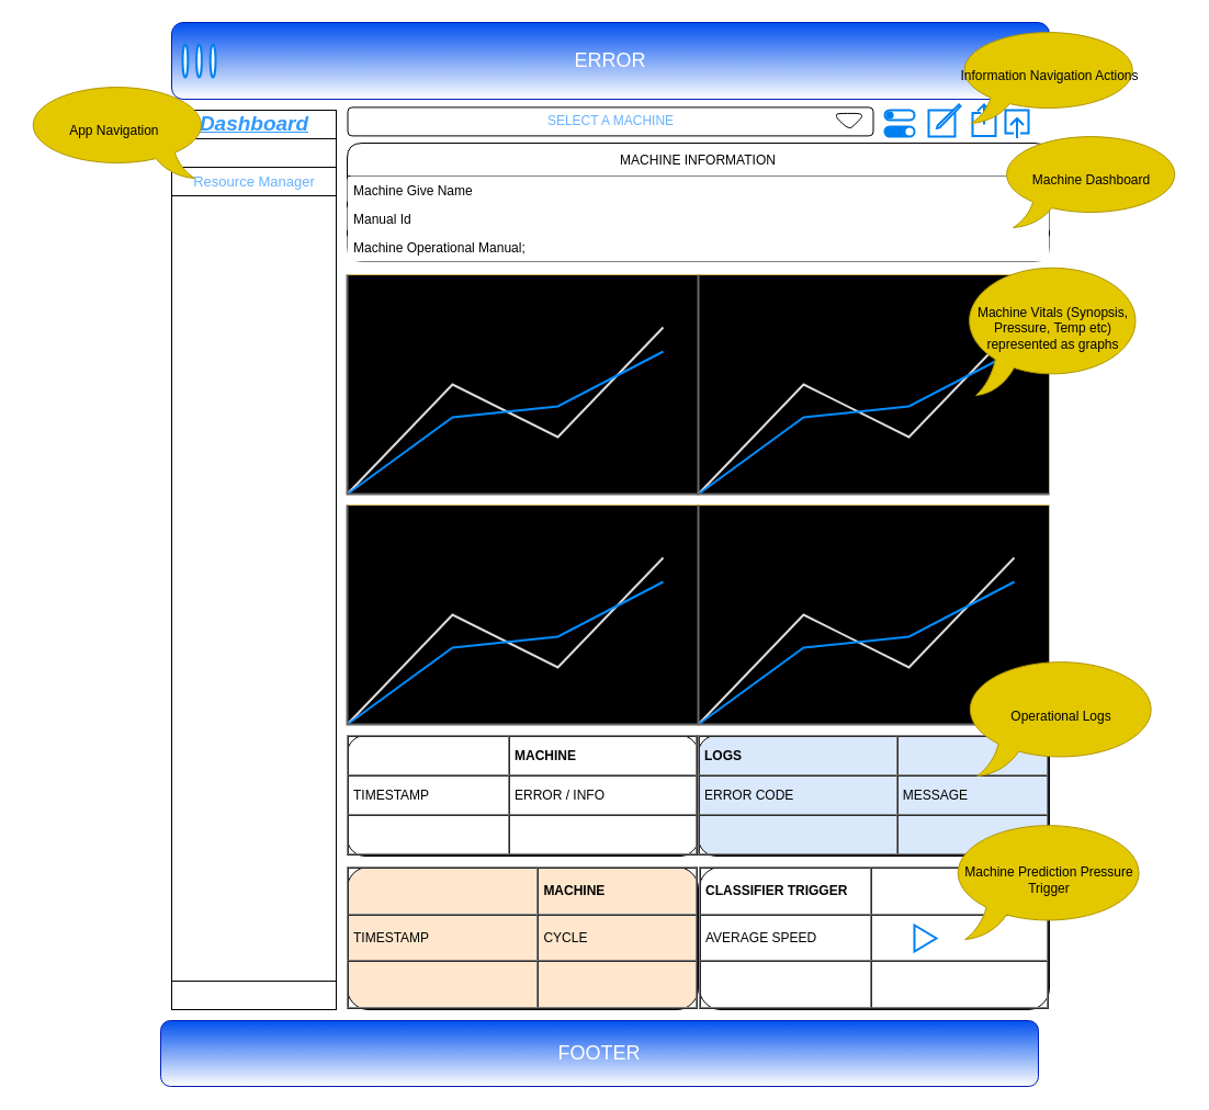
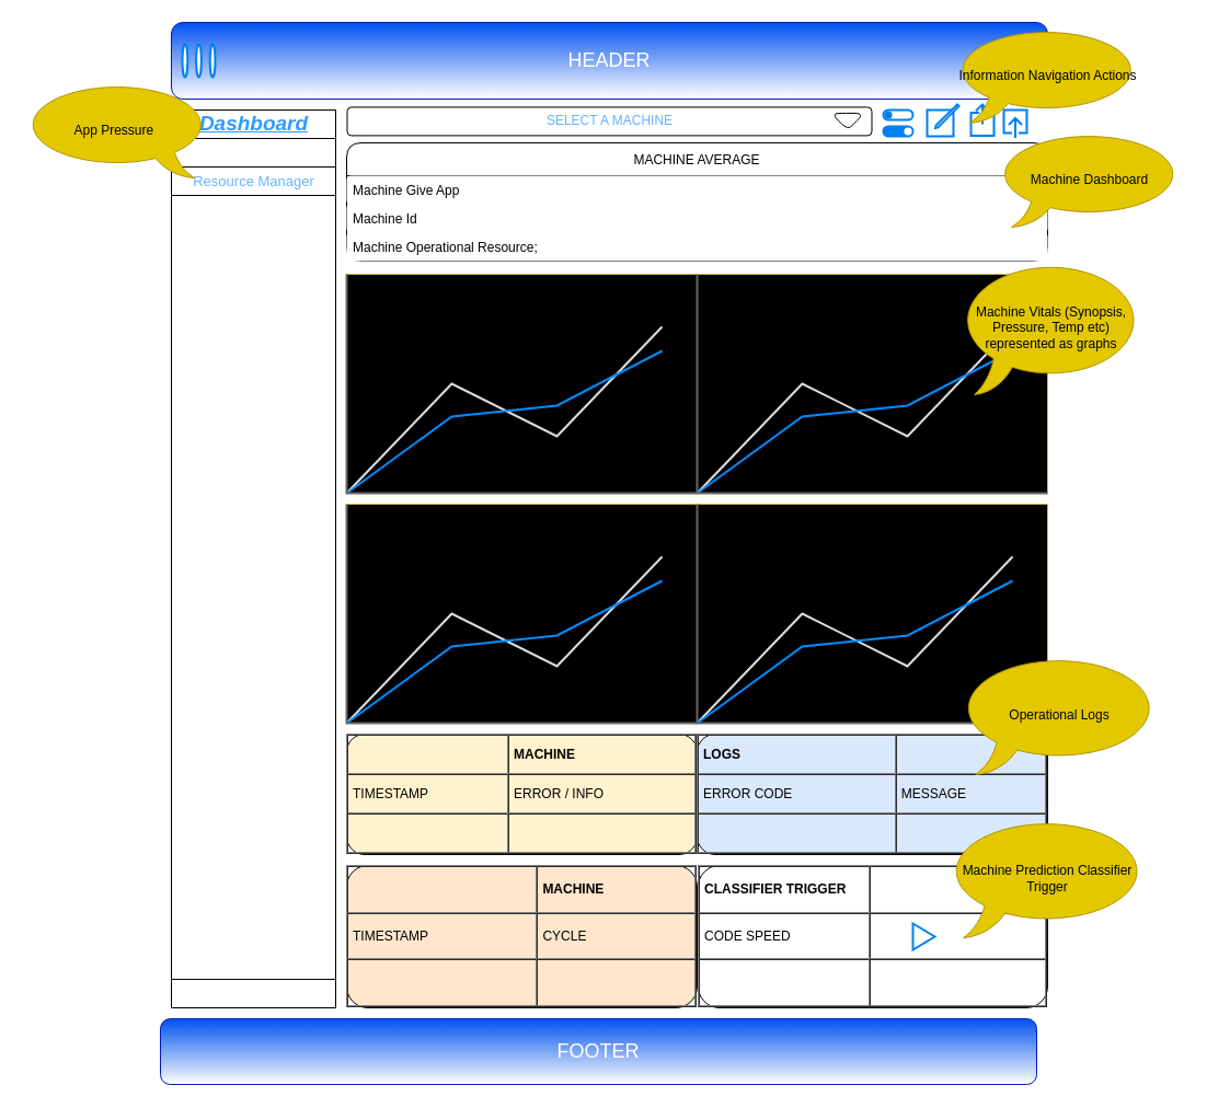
- <mxCell id="2" value="&lt;font style=&quot;font-size: 18px&quot;&gt;ERROR&lt;/font&gt;" style="rounded=1;whiteSpace=wrap;html=1;fillColor=#0050ef;strokeColor=#001DBC;fontColor=#ffffff;gradientColor=#ffffff;" parent="1" vertex="1"><mxGeometry width="800" height="70" as="geometry" x="156" y="20" /></mxCell>
+ <mxCell id="2" value="&lt;font style=&quot;font-size: 18px&quot;&gt;HEADER&lt;/font&gt;" style="rounded=1;whiteSpace=wrap;html=1;fillColor=#0050ef;strokeColor=#001DBC;fontColor=#ffffff;gradientColor=#ffffff;" parent="1" vertex="1"><mxGeometry width="800" height="70" as="geometry" x="156" y="20" /></mxCell>
- <mxCell id="31" value="App Navigation&amp;nbsp;" style="whiteSpace=wrap;html=1;shape=mxgraph.basic.oval_callout;fillColor=#e3c800;fontColor=#000000;strokeColor=#B09500;flipH=1;" parent="1" vertex="1"><mxGeometry x="20" y="75" width="171" height="87" as="geometry" /></mxCell>
+ <mxCell id="31" value="App Pressure&amp;nbsp;" style="whiteSpace=wrap;html=1;shape=mxgraph.basic.oval_callout;fillColor=#e3c800;fontColor=#000000;strokeColor=#B09500;flipH=1;" parent="1" vertex="1"><mxGeometry x="20" y="75" width="171" height="87" as="geometry" /></mxCell>
- <mxCell id="4" value="MACHINE INFORMATION" style="swimlane;fontStyle=0;childLayout=stackLayout;horizontal=1;startSize=30;horizontalStack=0;resizeParent=1;resizeParentMax=0;resizeLast=0;collapsible=1;marginBottom=0;fontSize=12;rounded=1;" parent="1" vertex="1"><mxGeometry x="316" y="130" width="640" height="108" as="geometry" /></mxCell>
+ <mxCell id="4" value="MACHINE AVERAGE" style="swimlane;fontStyle=0;childLayout=stackLayout;horizontal=1;startSize=30;horizontalStack=0;resizeParent=1;resizeParentMax=0;resizeLast=0;collapsible=1;marginBottom=0;fontSize=12;rounded=1;" parent="1" vertex="1"><mxGeometry x="316" y="130" width="640" height="108" as="geometry" /></mxCell>
- <mxCell id="5" value="Machine Give Name" style="text;strokeColor=none;fillColor=default;align=left;verticalAlign=top;spacingLeft=4;spacingRight=4;overflow=hidden;rotatable=0;points=[[0,0.5],[1,0.5]];portConstraint=eastwest;fontSize=12;rounded=1;gradientColor=none;" parent="4" vertex="1"><mxGeometry y="30" width="640" height="26" as="geometry" /></mxCell>
+ <mxCell id="5" value="Machine Give App" style="text;strokeColor=none;fillColor=default;align=left;verticalAlign=top;spacingLeft=4;spacingRight=4;overflow=hidden;rotatable=0;points=[[0,0.5],[1,0.5]];portConstraint=eastwest;fontSize=12;rounded=1;gradientColor=none;" parent="4" vertex="1"><mxGeometry y="30" width="640" height="26" as="geometry" /></mxCell>
- <mxCell id="6" value="Manual Id" style="text;strokeColor=none;fillColor=default;align=left;verticalAlign=top;spacingLeft=4;spacingRight=4;overflow=hidden;rotatable=0;points=[[0,0.5],[1,0.5]];portConstraint=eastwest;fontSize=12;rounded=1;" parent="4" vertex="1"><mxGeometry y="56" width="640" height="26" as="geometry" /></mxCell>
+ <mxCell id="6" value="Machine Id" style="text;strokeColor=none;fillColor=default;align=left;verticalAlign=top;spacingLeft=4;spacingRight=4;overflow=hidden;rotatable=0;points=[[0,0.5],[1,0.5]];portConstraint=eastwest;fontSize=12;rounded=1;" parent="4" vertex="1"><mxGeometry y="56" width="640" height="26" as="geometry" /></mxCell>
- <mxCell id="7" value="Machine Operational Manual;" style="text;strokeColor=none;fillColor=default;align=left;verticalAlign=top;spacingLeft=4;spacingRight=4;overflow=hidden;rotatable=0;points=[[0,0.5],[1,0.5]];portConstraint=eastwest;fontSize=12;rounded=1;" parent="4" vertex="1"><mxGeometry y="82" width="640" height="26" as="geometry" /></mxCell>
+ <mxCell id="7" value="Machine Operational Resource;" style="text;strokeColor=none;fillColor=default;align=left;verticalAlign=top;spacingLeft=4;spacingRight=4;overflow=hidden;rotatable=0;points=[[0,0.5],[1,0.5]];portConstraint=eastwest;fontSize=12;rounded=1;" parent="4" vertex="1"><mxGeometry y="82" width="640" height="26" as="geometry" /></mxCell>
- <mxCell id="22" value="&lt;table cellpadding=&quot;4&quot; cellspacing=&quot;0&quot; border=&quot;1&quot; style=&quot;font-size: 1em ; width: 100% ; height: 100%&quot;&gt;&lt;tbody&gt;&lt;tr&gt;&lt;th&gt;&lt;/th&gt;&lt;th&gt;MACHINE&amp;nbsp;&lt;/th&gt;&lt;/tr&gt;&lt;tr&gt;&lt;td&gt;TIMESTAMP&lt;/td&gt;&lt;td&gt;ERROR / INFO&lt;/td&gt;&lt;/tr&gt;&lt;tr&gt;&lt;td&gt;&lt;/td&gt;&lt;td&gt;&lt;br&gt;&lt;/td&gt;&lt;/tr&gt;&lt;/tbody&gt;&lt;/table&gt; " style="verticalAlign=top;align=left;overflow=fill;fontSize=12;fontFamily=Helvetica;html=1;shadow=0;rounded=1;" parent="1" vertex="1"><mxGeometry x="316" y="670" width="320" height="110" as="geometry" /></mxCell>
+ <mxCell id="22" value="&lt;table cellpadding=&quot;4&quot; cellspacing=&quot;0&quot; border=&quot;1&quot; style=&quot;font-size: 1em ; width: 100% ; height: 100%&quot;&gt;&lt;tbody&gt;&lt;tr&gt;&lt;th&gt;&lt;/th&gt;&lt;th&gt;MACHINE&amp;nbsp;&lt;/th&gt;&lt;/tr&gt;&lt;tr&gt;&lt;td&gt;TIMESTAMP&lt;/td&gt;&lt;td&gt;ERROR / INFO&lt;/td&gt;&lt;/tr&gt;&lt;tr&gt;&lt;td&gt;&lt;/td&gt;&lt;td&gt;&lt;br&gt;&lt;/td&gt;&lt;/tr&gt;&lt;/tbody&gt;&lt;/table&gt; " style="verticalAlign=top;align=left;overflow=fill;fontSize=12;fontFamily=Helvetica;html=1;shadow=0;rounded=1;fillColor=#fff2cc;" parent="1" vertex="1"><mxGeometry x="316" y="670" width="320" height="110" as="geometry" /></mxCell>
- <mxCell id="28" value="Machine Prediction Pressure Trigger" style="whiteSpace=wrap;html=1;shape=mxgraph.basic.oval_callout;fillColor=#e3c800;fontColor=#000000;strokeColor=#B09500;" parent="1" vertex="1"><mxGeometry x="864" y="747" width="184" height="109" as="geometry" /></mxCell>
+ <mxCell id="28" value="Machine Prediction Classifier Trigger" style="whiteSpace=wrap;html=1;shape=mxgraph.basic.oval_callout;fillColor=#e3c800;fontColor=#000000;strokeColor=#B09500;" parent="1" vertex="1"><mxGeometry x="864" y="747" width="184" height="109" as="geometry" /></mxCell>
- <mxCell id="25" value="&lt;table cellpadding=&quot;4&quot; cellspacing=&quot;0&quot; border=&quot;1&quot; style=&quot;font-size: 1em ; width: 100% ; height: 100%&quot;&gt;&lt;tbody&gt;&lt;tr&gt;&lt;th&gt;CLASSIFIER TRIGGER&lt;/th&gt;&lt;th&gt;&lt;/th&gt;&lt;/tr&gt;&lt;tr&gt;&lt;td&gt;AVERAGE SPEED&lt;/td&gt;&lt;td&gt;&amp;nbsp; &amp;nbsp; &amp;nbsp; &amp;nbsp; &amp;nbsp; &amp;nbsp; &amp;nbsp; &amp;nbsp; &amp;nbsp; &amp;nbsp; &amp;nbsp;&amp;nbsp;&lt;span style=&quot;white-space: pre&quot;&gt;&#09;&lt;/span&gt;&lt;span style=&quot;white-space: pre&quot;&gt;&#09;&lt;/span&gt;&lt;span style=&quot;white-space: pre&quot;&gt;&#09;&lt;/span&gt;&lt;/td&gt;&lt;/tr&gt;&lt;tr&gt;&lt;td&gt;&lt;/td&gt;&lt;td&gt;&lt;br&gt;&lt;/td&gt;&lt;/tr&gt;&lt;/tbody&gt;&lt;/table&gt; " style="verticalAlign=top;align=left;overflow=fill;fontSize=12;fontFamily=Helvetica;html=1;shadow=0;imageAspect=1;rounded=1;" parent="1" vertex="1"><mxGeometry x="637" y="790" width="319" height="130" as="geometry" /></mxCell>
+ <mxCell id="25" value="&lt;table cellpadding=&quot;4&quot; cellspacing=&quot;0&quot; border=&quot;1&quot; style=&quot;font-size: 1em ; width: 100% ; height: 100%&quot;&gt;&lt;tbody&gt;&lt;tr&gt;&lt;th&gt;CLASSIFIER TRIGGER&lt;/th&gt;&lt;th&gt;&lt;/th&gt;&lt;/tr&gt;&lt;tr&gt;&lt;td&gt;CODE SPEED&lt;/td&gt;&lt;td&gt;&amp;nbsp; &amp;nbsp; &amp;nbsp; &amp;nbsp; &amp;nbsp; &amp;nbsp; &amp;nbsp; &amp;nbsp; &amp;nbsp; &amp;nbsp; &amp;nbsp;&amp;nbsp;&lt;span style=&quot;white-space: pre&quot;&gt;&#09;&lt;/span&gt;&lt;span style=&quot;white-space: pre&quot;&gt;&#09;&lt;/span&gt;&lt;span style=&quot;white-space: pre&quot;&gt;&#09;&lt;/span&gt;&lt;/td&gt;&lt;/tr&gt;&lt;tr&gt;&lt;td&gt;&lt;/td&gt;&lt;td&gt;&lt;br&gt;&lt;/td&gt;&lt;/tr&gt;&lt;/tbody&gt;&lt;/table&gt; " style="verticalAlign=top;align=left;overflow=fill;fontSize=12;fontFamily=Helvetica;html=1;shadow=0;imageAspect=1;rounded=1;" parent="1" vertex="1"><mxGeometry x="637" y="790" width="319" height="130" as="geometry" /></mxCell>
